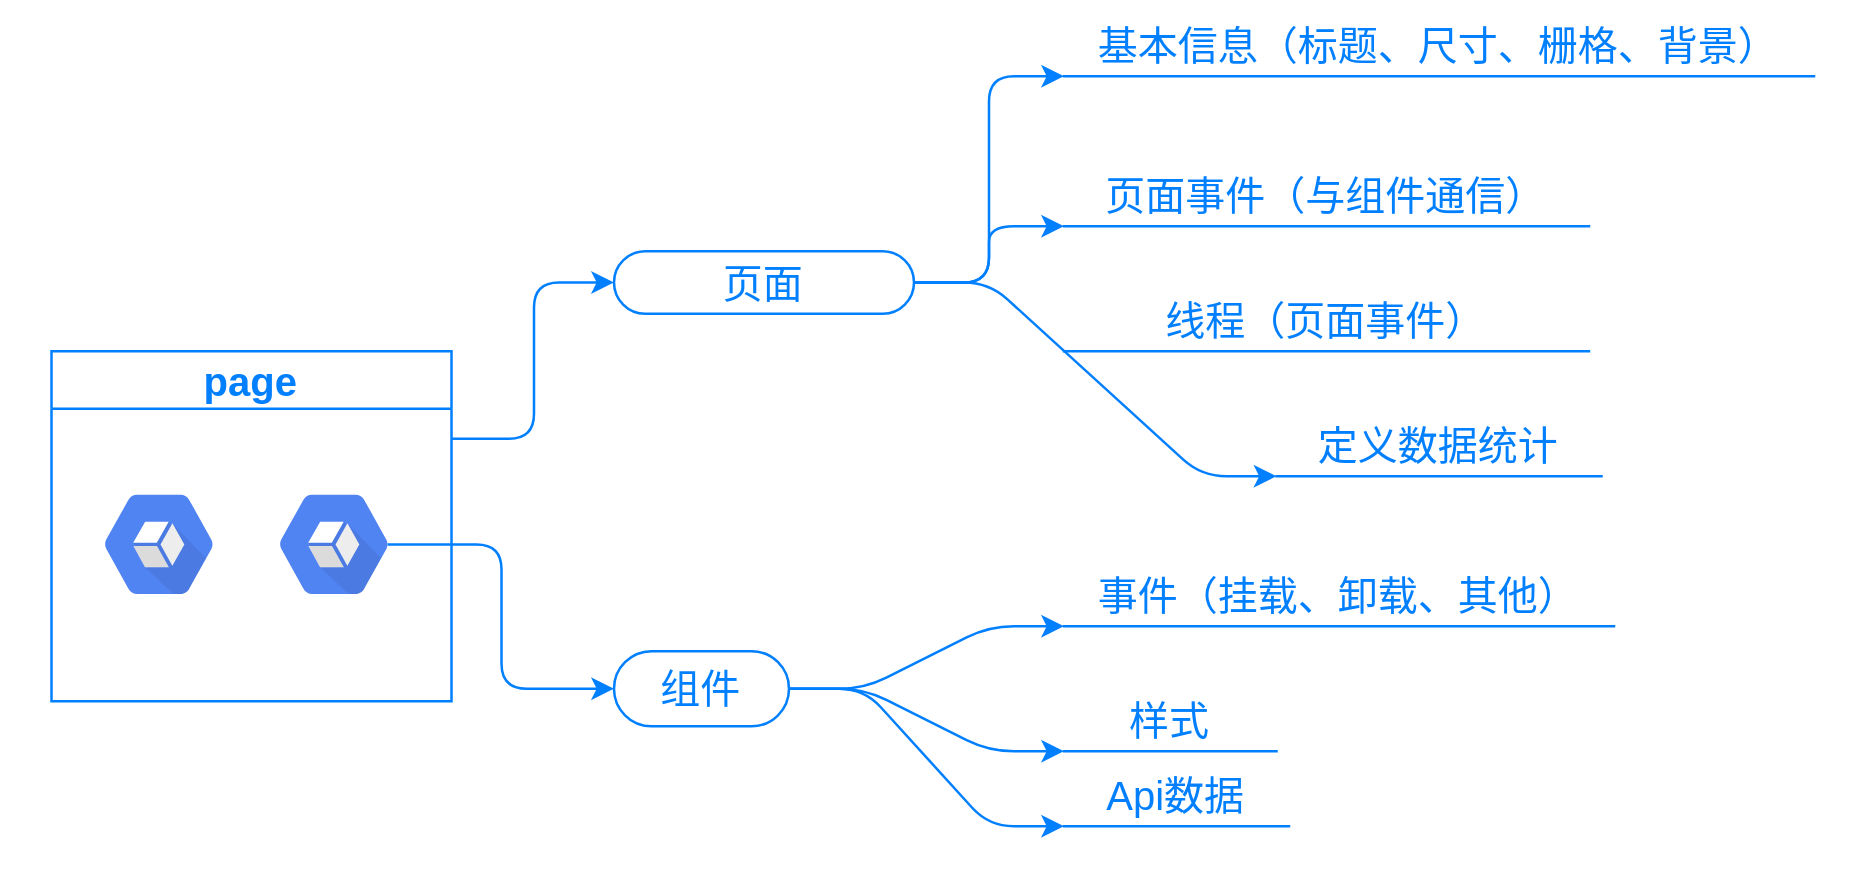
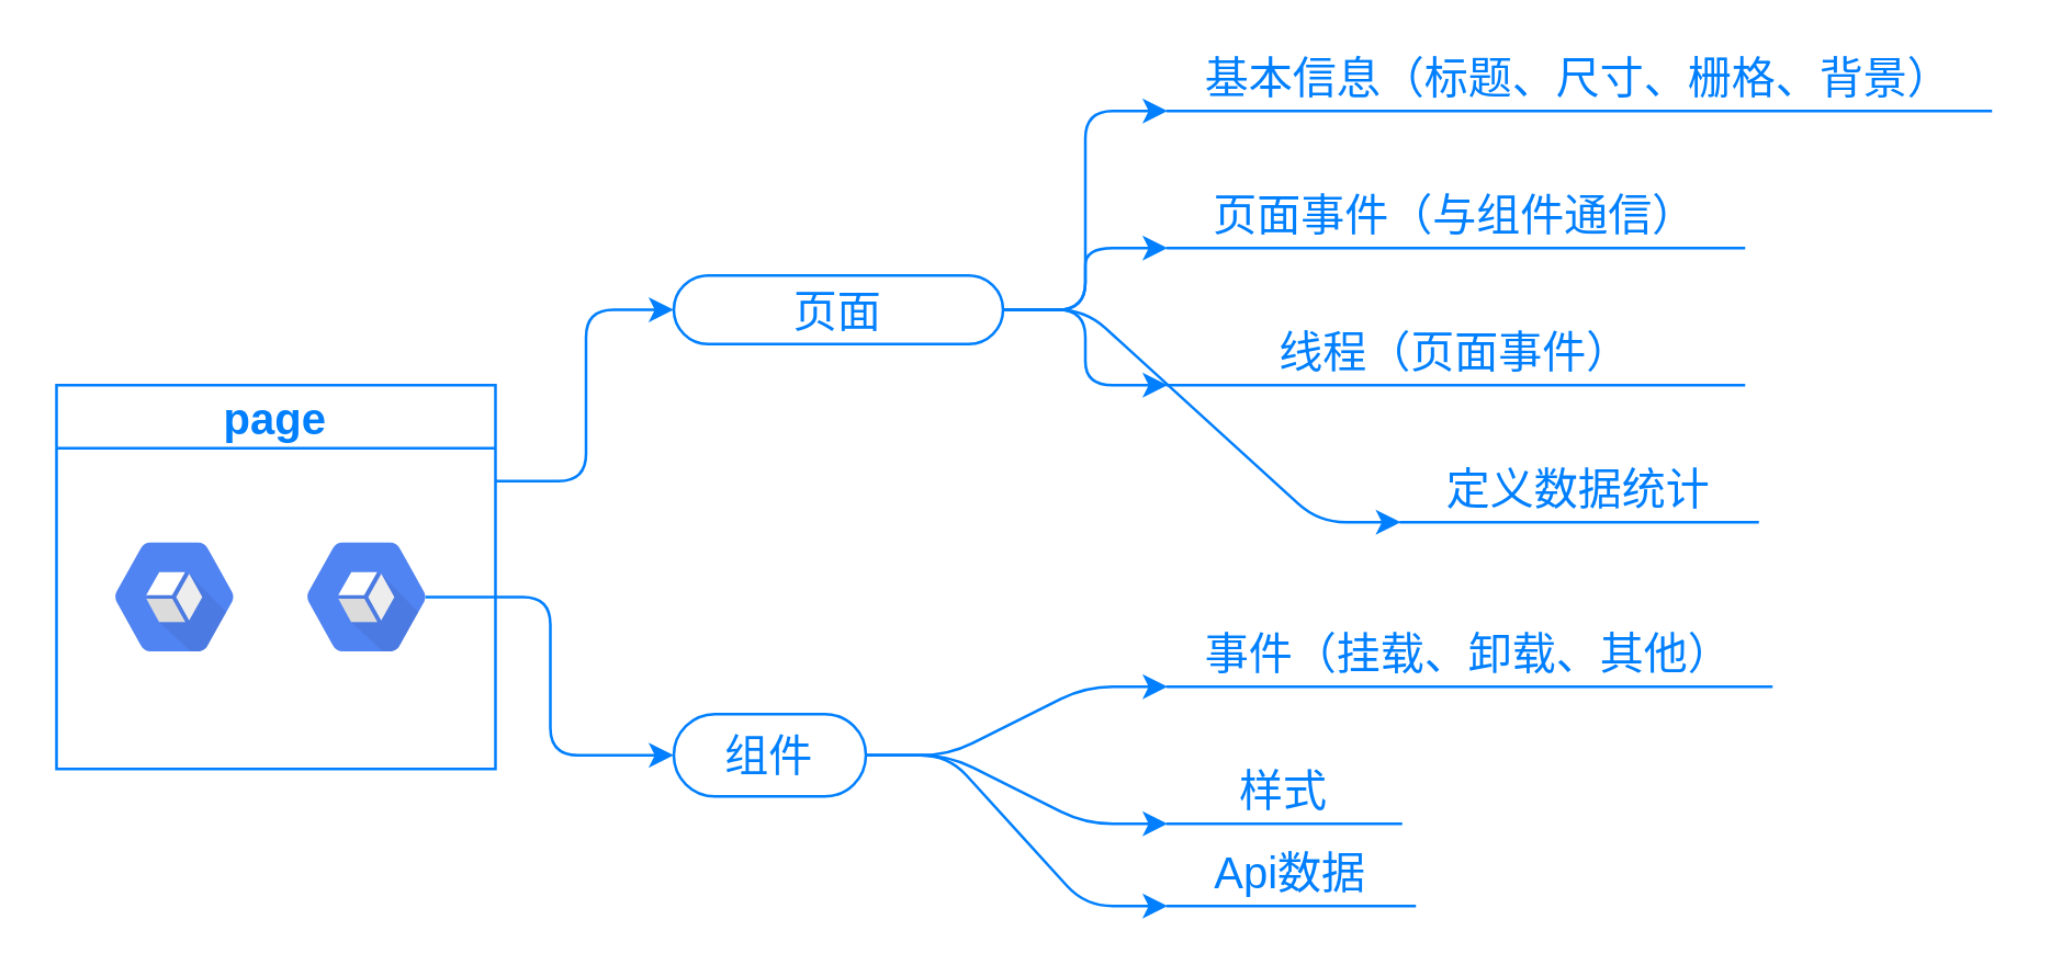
- <mxCell id="17" value="基本信息（标题、尺寸、栅格、背景）" style="whiteSpace=wrap;html=1;shape=partialRectangle;top=0;left=0;bottom=1;right=0;points=[[0,1],[1,1]];fillColor=none;align=center;verticalAlign=bottom;routingCenterY=0.5;snapToPoint=1;recursiveResize=0;autosize=1;treeFolding=1;treeMoving=1;newEdgeStyle={&quot;edgeStyle&quot;:&quot;entityRelationEdgeStyle&quot;,&quot;startArrow&quot;:&quot;none&quot;,&quot;endArrow&quot;:&quot;none&quot;,&quot;segment&quot;:10,&quot;curved&quot;:1};labelBackgroundColor=none;labelBorderColor=none;fontColor=#007FFF;strokeColor=#007FFF;fontSize=16;" vertex="1" parent="1"><mxGeometry x="425" y="10" width="300" height="20" as="geometry" /></mxCell>
+ <mxCell id="17" value="基本信息（标题、尺寸、栅格、背景）" style="whiteSpace=wrap;html=1;shape=partialRectangle;top=0;left=0;bottom=1;right=0;points=[[0,1],[1,1]];fillColor=none;align=center;verticalAlign=bottom;routingCenterY=0.5;snapToPoint=1;recursiveResize=0;autosize=1;treeFolding=1;treeMoving=1;newEdgeStyle={&quot;edgeStyle&quot;:&quot;entityRelationEdgeStyle&quot;,&quot;startArrow&quot;:&quot;none&quot;,&quot;endArrow&quot;:&quot;none&quot;,&quot;segment&quot;:10,&quot;curved&quot;:1};labelBackgroundColor=none;labelBorderColor=none;fontColor=#007FFF;strokeColor=#007FFF;fontSize=16;" vertex="1" parent="1"><mxGeometry x="425" y="20" width="300" height="20" as="geometry" /></mxCell>
+ <mxCell id="4" style="edgeStyle=entityRelationEdgeStyle;jumpStyle=line;jumpSize=0;html=1;exitX=1;exitY=0.5;exitDx=0;exitDy=0;fontColor=#007FFF;endArrow=classic;endFill=1;strokeColor=#007FFF;entryX=0;entryY=1;entryDx=0;entryDy=0;fontSize=16;" edge="1" parent="1" source="6" target="18"><mxGeometry relative="1" as="geometry"><mxPoint x="390" y="170" as="targetPoint" /></mxGeometry></mxCell>
